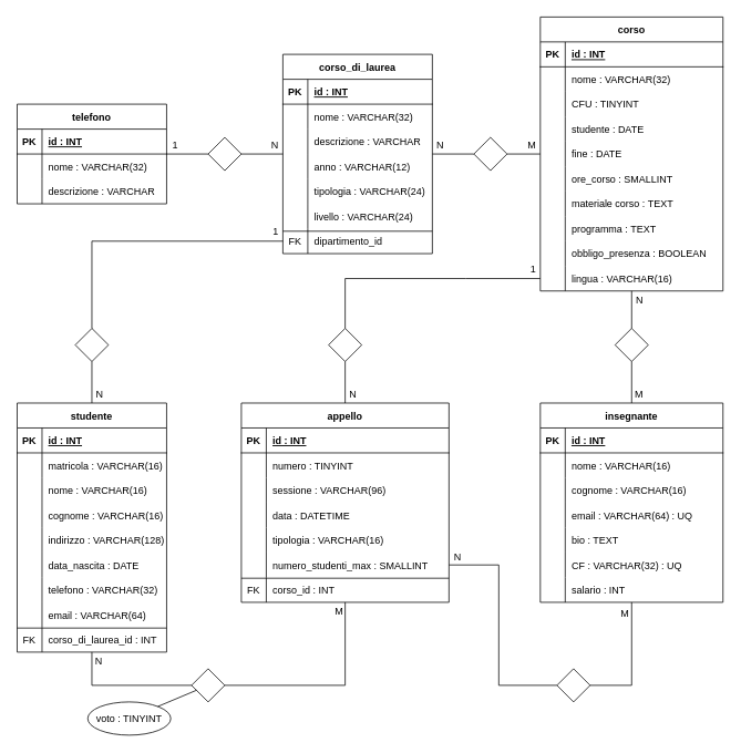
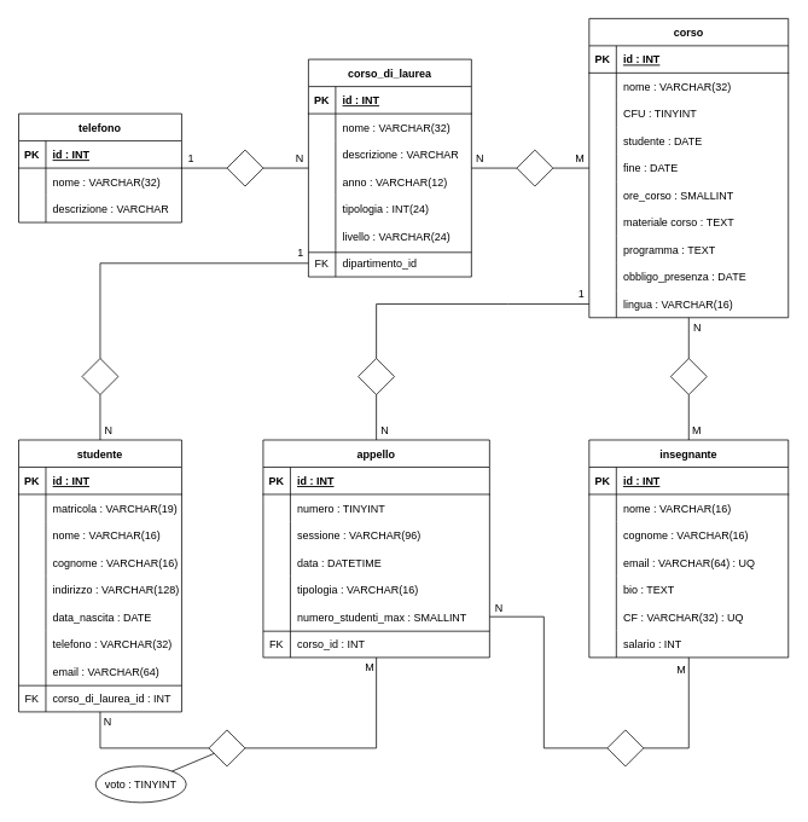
- <mxCell id="27" value="tipologia : VARCHAR(24)" style="shape=partialRectangle;connectable=0;fillColor=none;top=0;left=0;bottom=0;right=0;align=left;spacingLeft=6;overflow=hidden;" vertex="1" parent="25"><mxGeometry x="30" width="150" height="30" as="geometry"><mxRectangle width="150" height="30" as="alternateBounds" /></mxGeometry></mxCell>
+ <mxCell id="27" value="tipologia : INT(24)" style="shape=partialRectangle;connectable=0;fillColor=none;top=0;left=0;bottom=0;right=0;align=left;spacingLeft=6;overflow=hidden;" vertex="1" parent="25"><mxGeometry x="30" width="150" height="30" as="geometry"><mxRectangle width="150" height="30" as="alternateBounds" /></mxGeometry></mxCell>
- <mxCell id="95" value="obbligo_presenza : BOOLEAN" style="shape=partialRectangle;connectable=0;fillColor=none;top=0;left=0;bottom=0;right=0;align=left;spacingLeft=6;overflow=hidden;" vertex="1" parent="93"><mxGeometry x="30" width="190.0" height="30" as="geometry"><mxRectangle width="190.0" height="30" as="alternateBounds" /></mxGeometry></mxCell>
+ <mxCell id="95" value="obbligo_presenza : DATE" style="shape=partialRectangle;connectable=0;fillColor=none;top=0;left=0;bottom=0;right=0;align=left;spacingLeft=6;overflow=hidden;" vertex="1" parent="93"><mxGeometry x="30" width="190.0" height="30" as="geometry"><mxRectangle width="190.0" height="30" as="alternateBounds" /></mxGeometry></mxCell>
- <mxCell id="43" value="matricola : VARCHAR(16)" style="shape=partialRectangle;connectable=0;fillColor=none;top=0;left=0;bottom=0;right=0;align=left;spacingLeft=6;overflow=hidden;" vertex="1" parent="41"><mxGeometry x="30" width="150" height="30" as="geometry"><mxRectangle width="150" height="30" as="alternateBounds" /></mxGeometry></mxCell>
+ <mxCell id="43" value="matricola : VARCHAR(19)" style="shape=partialRectangle;connectable=0;fillColor=none;top=0;left=0;bottom=0;right=0;align=left;spacingLeft=6;overflow=hidden;" vertex="1" parent="41"><mxGeometry x="30" width="150" height="30" as="geometry"><mxRectangle width="150" height="30" as="alternateBounds" /></mxGeometry></mxCell>
